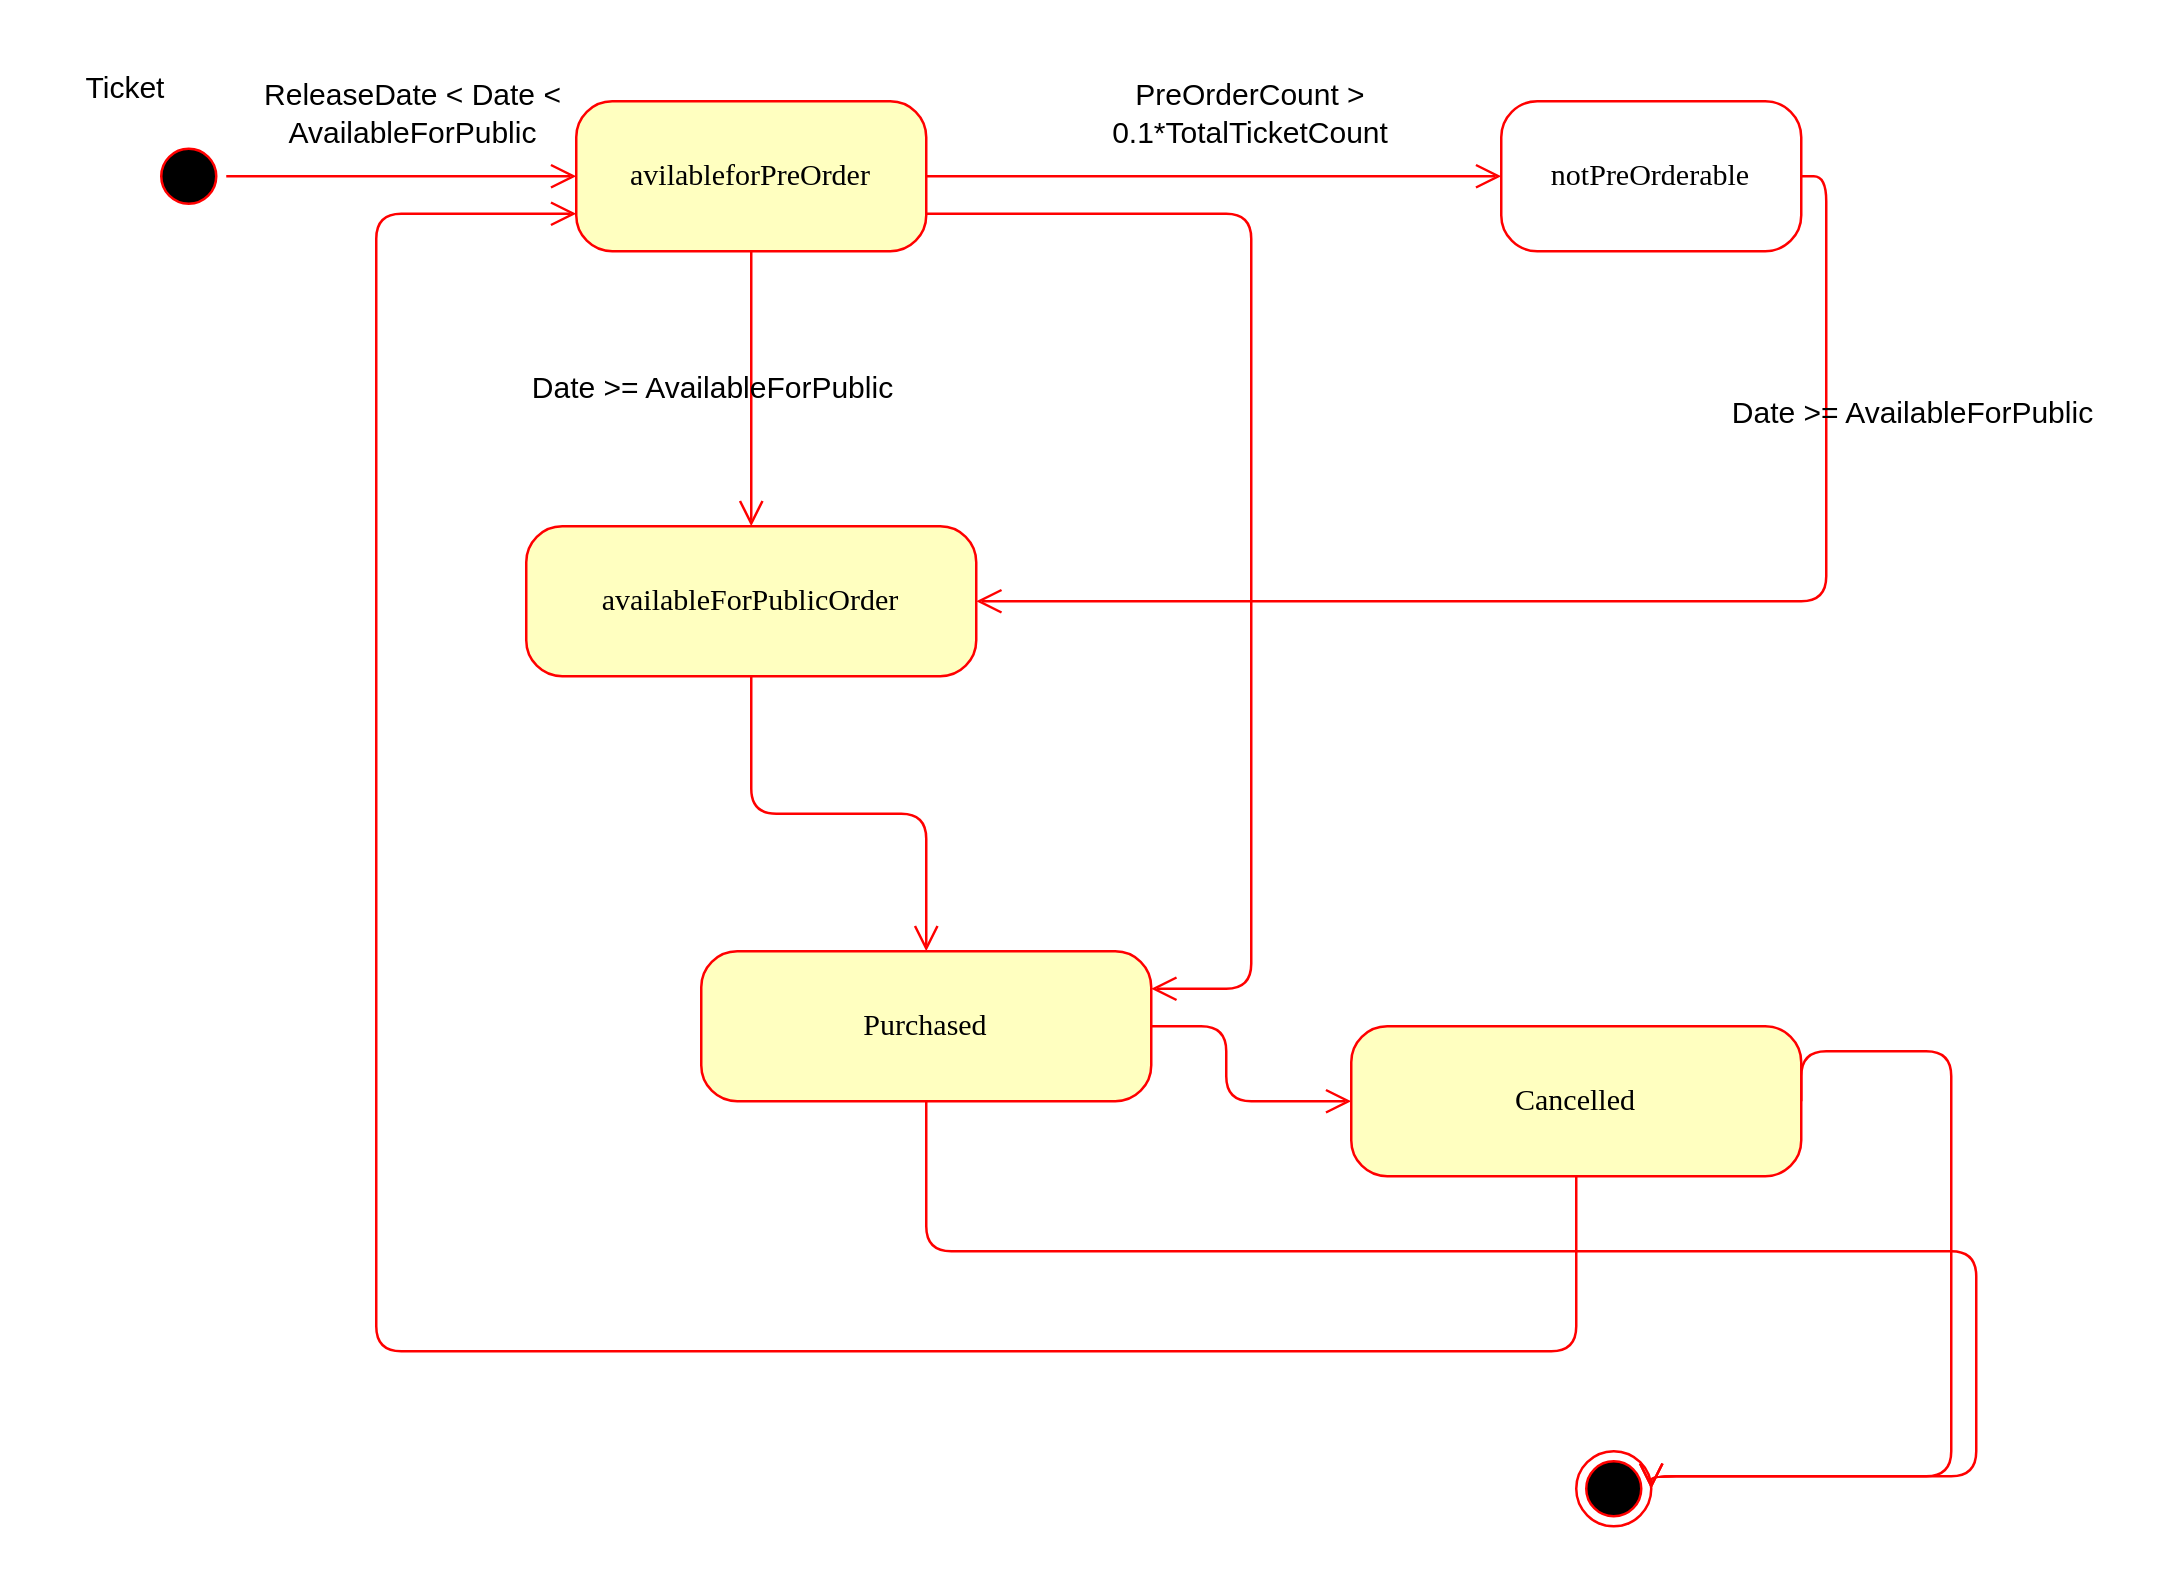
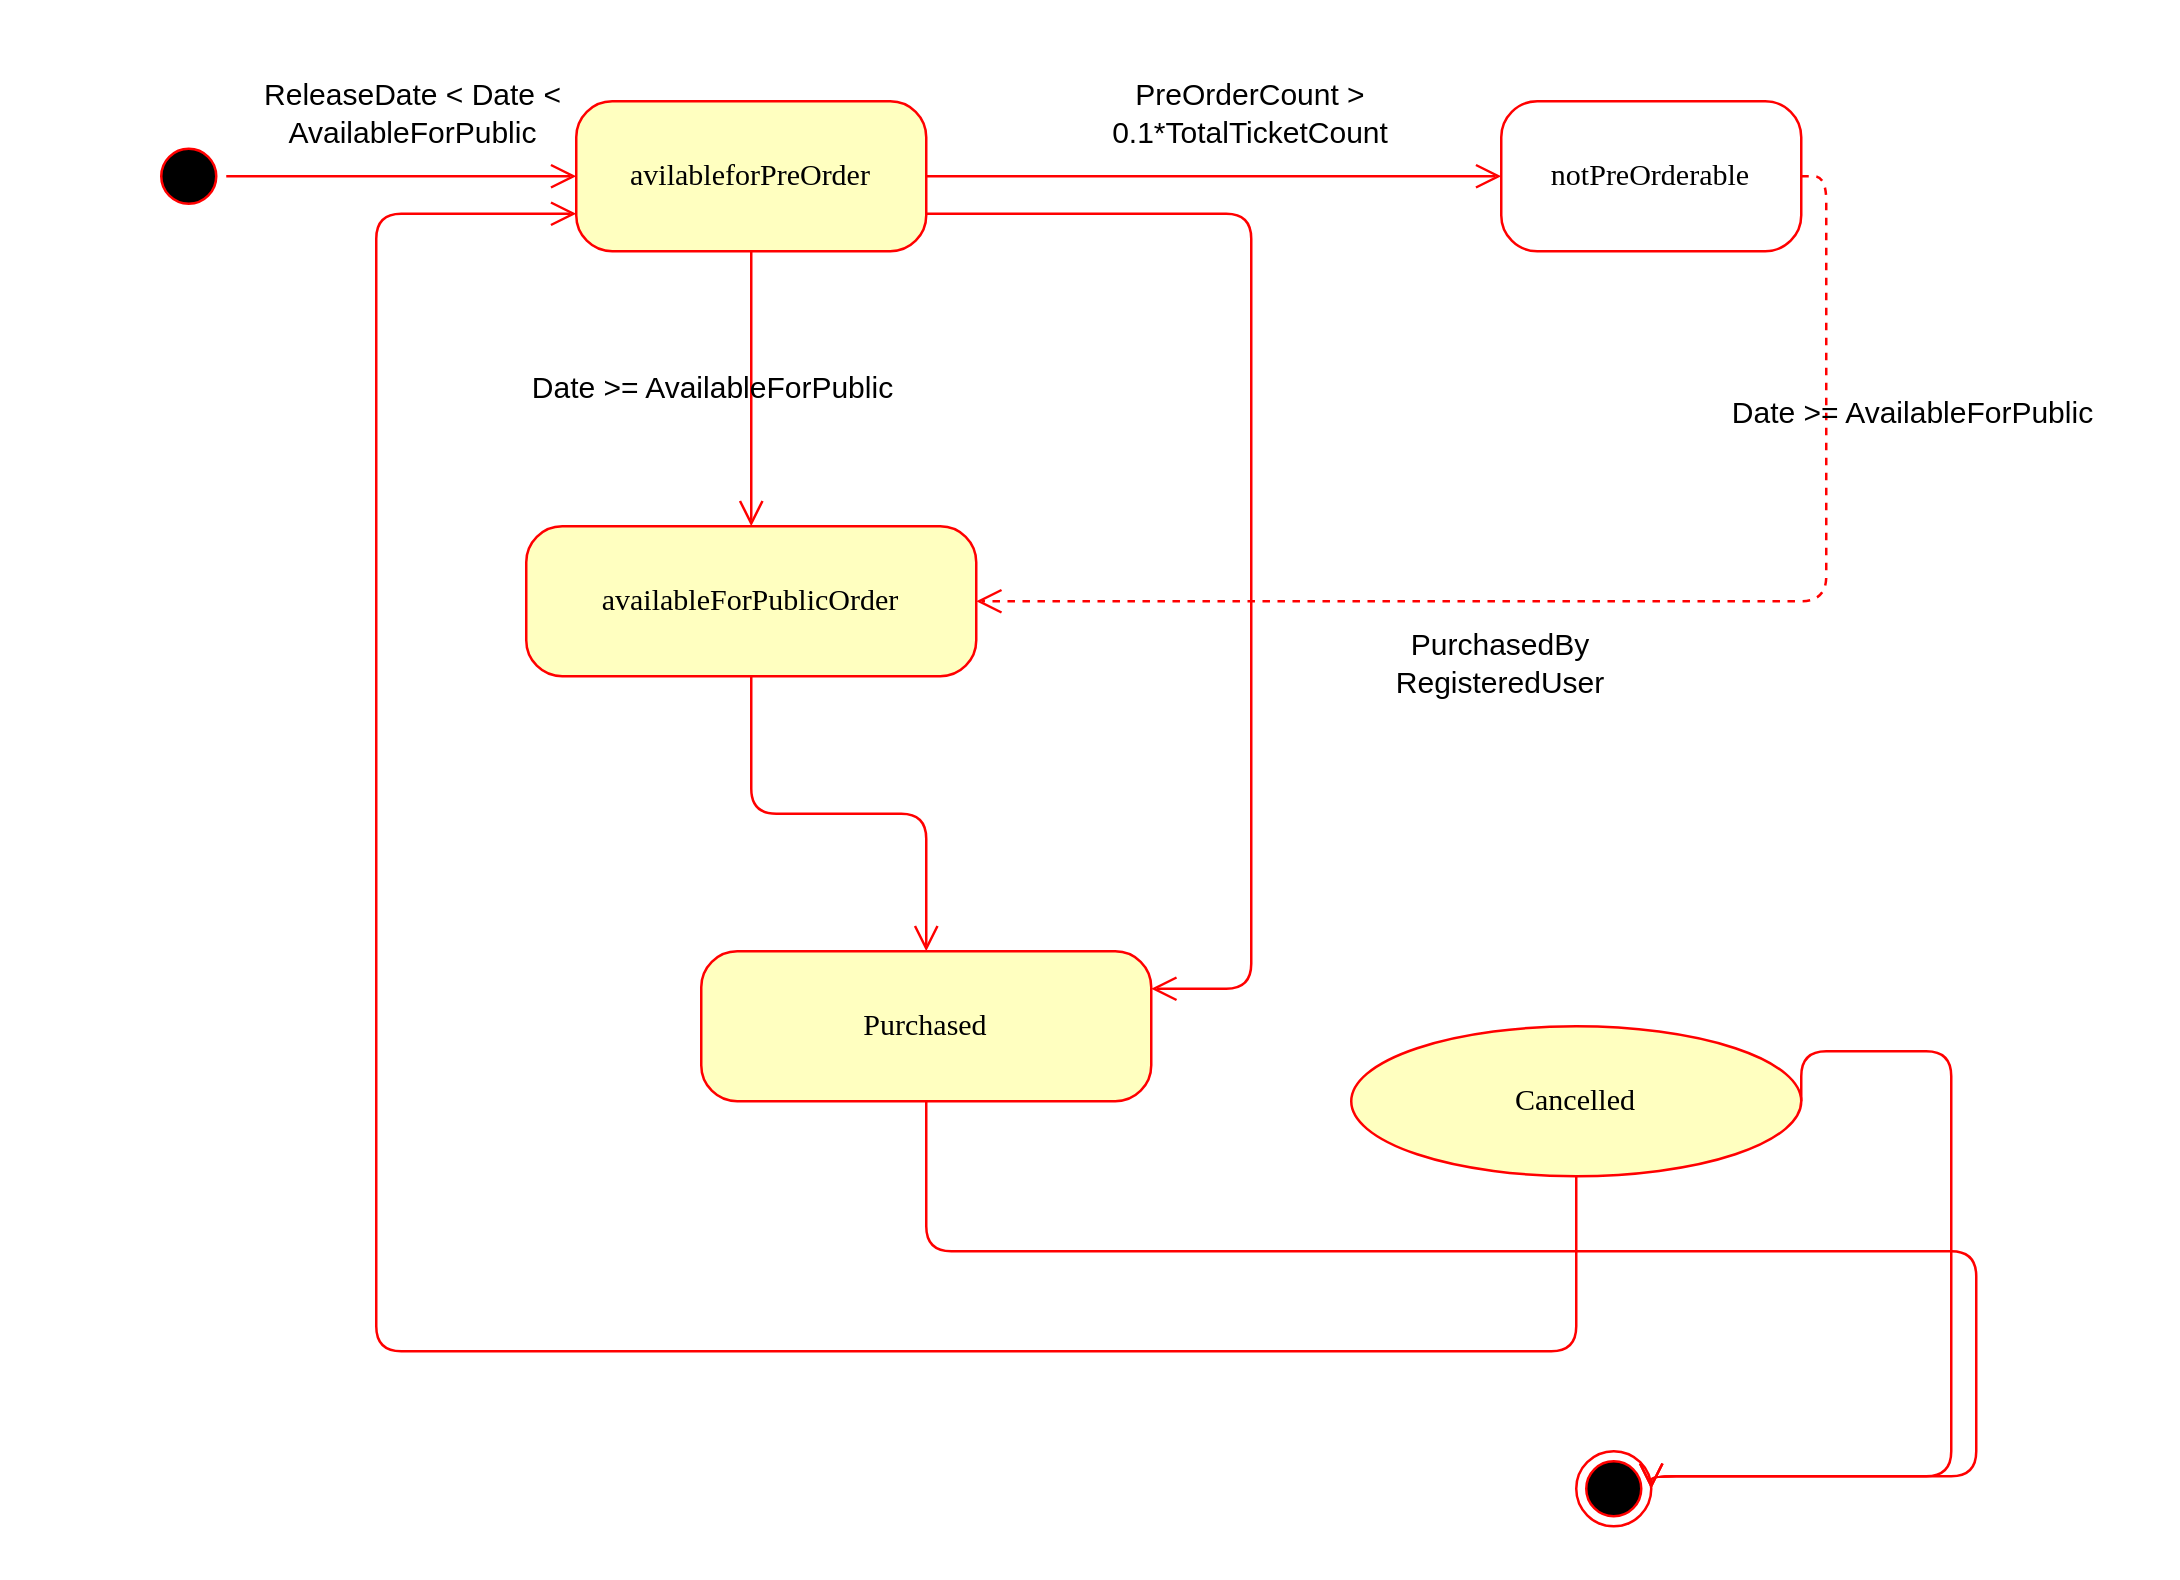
- <mxCell id="7" value="Ticket" style="text;html=1;strokeColor=none;fillColor=none;align=center;verticalAlign=middle;whiteSpace=wrap;rounded=0;" vertex="1" parent="1"><mxGeometry x="20" y="20" width="60" height="30" as="geometry" /></mxCell>
- <mxCell id="22" style="edgeStyle=orthogonalEdgeStyle;html=1;exitX=1;exitY=0.5;labelBackgroundColor=none;endArrow=open;endSize=8;strokeColor=#ff0000;fontFamily=Verdana;fontSize=12;align=left;exitDx=0;exitDy=0;entryX=1;entryY=0.5;entryDx=0;entryDy=0;" edge="1" parent="1" source="5" target="10"><mxGeometry relative="1" as="geometry"><mxPoint x="450" y="95" as="sourcePoint" /><mxPoint x="470" y="405" as="targetPoint" /></mxGeometry></mxCell>
+ <mxCell id="22" style="edgeStyle=orthogonalEdgeStyle;html=1;exitX=1;exitY=0.5;labelBackgroundColor=none;endArrow=open;endSize=8;strokeColor=#ff0000;fontFamily=Verdana;fontSize=12;align=left;exitDx=0;exitDy=0;entryX=1;entryY=0.5;entryDx=0;entryDy=0;dashed=1;" edge="1" parent="1" source="5" target="10"><mxGeometry relative="1" as="geometry"><mxPoint x="450" y="95" as="sourcePoint" /><mxPoint x="470" y="405" as="targetPoint" /></mxGeometry></mxCell>
+ <mxCell id="13" value="PurchasedBy RegisteredUser" style="text;html=1;strokeColor=none;fillColor=none;align=center;verticalAlign=middle;whiteSpace=wrap;rounded=0;" vertex="1" parent="1"><mxGeometry x="570" y="250" width="60" height="30" as="geometry" /></mxCell>
- <mxCell id="18" style="edgeStyle=orthogonalEdgeStyle;html=1;labelBackgroundColor=none;endArrow=open;endSize=8;strokeColor=#ff0000;fontFamily=Verdana;fontSize=12;align=left;exitX=1;exitY=0.5;exitDx=0;exitDy=0;entryX=0;entryY=0.5;entryDx=0;entryDy=0;" edge="1" parent="1" source="16" target="19"><mxGeometry relative="1" as="geometry"><mxPoint x="380" y="280" as="sourcePoint" /><mxPoint x="820" y="430" as="targetPoint" /><Array as="points"><mxPoint x="490" y="410" /><mxPoint x="490" y="440" /></Array></mxGeometry></mxCell>
- <mxCell id="19" value="Cancelled" style="rounded=1;whiteSpace=wrap;html=1;arcSize=24;fillColor=#ffffc0;strokeColor=#ff0000;shadow=0;comic=0;labelBackgroundColor=none;fontFamily=Verdana;fontSize=12;fontColor=#000000;align=center;" vertex="1" parent="1"><mxGeometry x="540" y="410" width="180" height="60" as="geometry" /></mxCell>
+ <mxCell id="19" value="Cancelled" style="ellipse;whiteSpace=wrap;html=1;arcSize=24;fillColor=#ffffc0;strokeColor=#ff0000;shadow=0;comic=0;labelBackgroundColor=none;fontFamily=Verdana;fontSize=12;fontColor=#000000;align=center;" vertex="1" parent="1"><mxGeometry x="540" y="410" width="180" height="60" as="geometry" /></mxCell>
